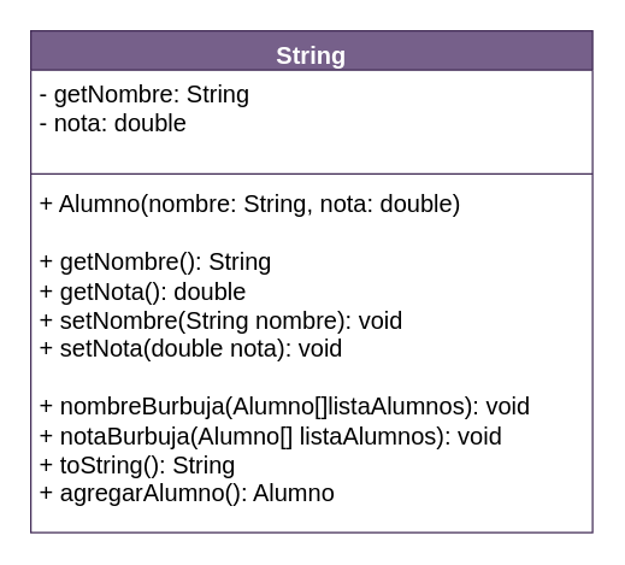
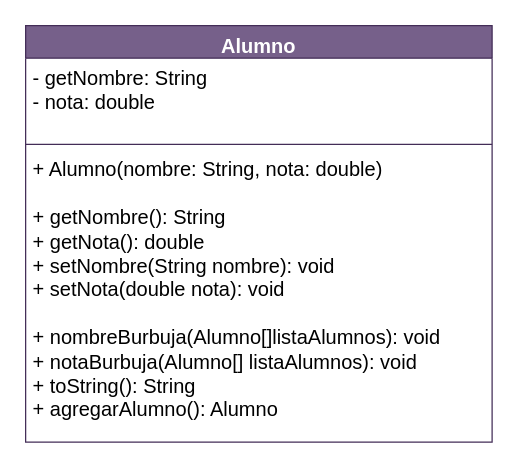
- <mxCell id="2" value="String" style="swimlane;fontStyle=1;align=center;verticalAlign=top;childLayout=stackLayout;horizontal=1;startSize=26;horizontalStack=0;resizeParent=1;resizeParentMax=0;resizeLast=0;collapsible=1;marginBottom=0;whiteSpace=wrap;html=1;fontSize=16;fillColor=#76608a;strokeColor=#432D57;fontColor=#ffffff;" vertex="1" parent="1"><mxGeometry x="20" y="20" width="373" height="333" as="geometry" /></mxCell>
+ <mxCell id="2" value="Alumno" style="swimlane;fontStyle=1;align=center;verticalAlign=top;childLayout=stackLayout;horizontal=1;startSize=26;horizontalStack=0;resizeParent=1;resizeParentMax=0;resizeLast=0;collapsible=1;marginBottom=0;whiteSpace=wrap;html=1;fontSize=16;fillColor=#76608a;strokeColor=#432D57;fontColor=#ffffff;" vertex="1" parent="1"><mxGeometry x="20" y="20" width="373" height="333" as="geometry" /></mxCell>
